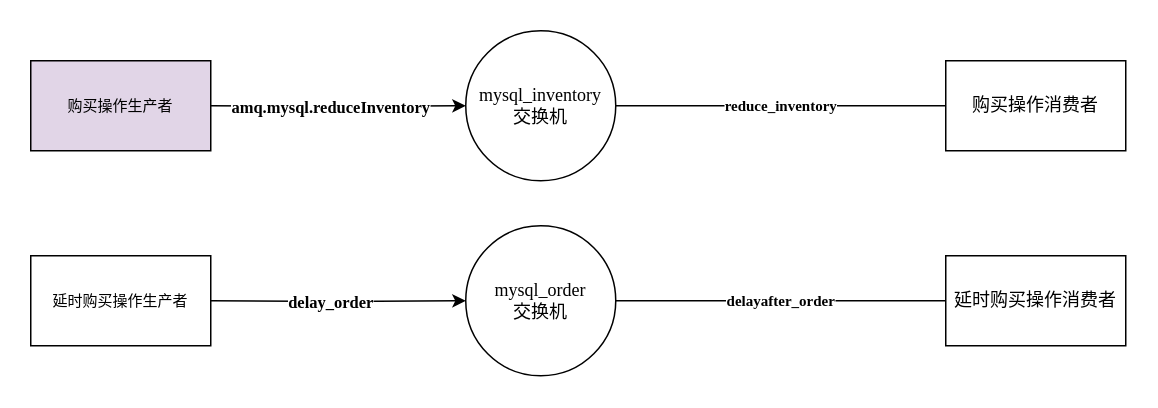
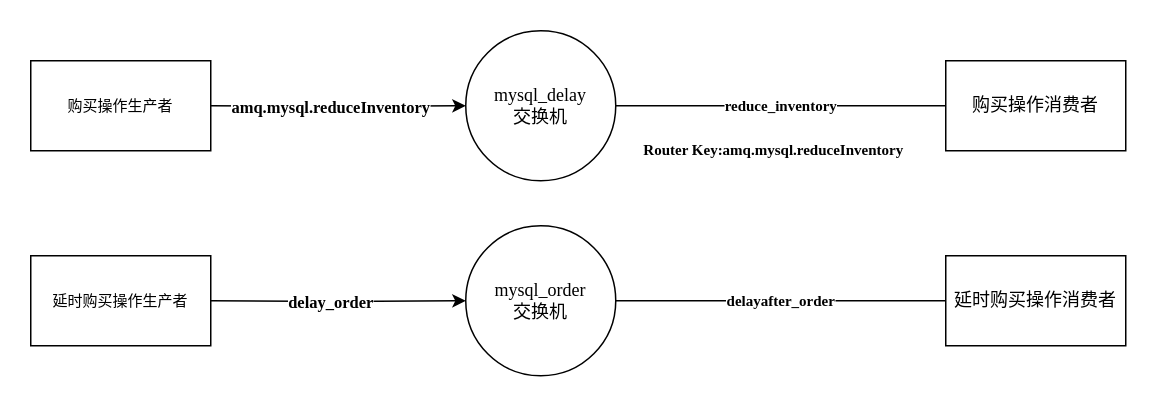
- <mxCell id="4" value="&lt;font face=&quot;宋体&quot; style=&quot;font-size: 10px&quot;&gt;购买操作生产者&lt;/font&gt;" style="rounded=0;whiteSpace=wrap;html=1;fillColor=#e1d5e7;" vertex="1" parent="1"><mxGeometry x="20" y="40" width="120" height="60" as="geometry" /></mxCell>
+ <mxCell id="4" value="&lt;font face=&quot;宋体&quot; style=&quot;font-size: 10px&quot;&gt;购买操作生产者&lt;/font&gt;" style="rounded=0;whiteSpace=wrap;html=1;" vertex="1" parent="1"><mxGeometry x="20" y="40" width="120" height="60" as="geometry" /></mxCell>
- <mxCell id="6" value="&lt;font face=&quot;Times New Roman&quot;&gt;mysql_inventory&lt;br&gt;交换机&lt;br&gt;&lt;/font&gt;" style="ellipse;whiteSpace=wrap;html=1;aspect=fixed;" vertex="1" parent="1"><mxGeometry x="310" y="20" width="100" height="100" as="geometry" /></mxCell>
+ <mxCell id="6" value="&lt;font face=&quot;Times New Roman&quot;&gt;mysql_delay&lt;br&gt;交换机&lt;br&gt;&lt;/font&gt;" style="ellipse;whiteSpace=wrap;html=1;aspect=fixed;" vertex="1" parent="1"><mxGeometry x="310" y="20" width="100" height="100" as="geometry" /></mxCell>
+ <mxCell id="8" value="&lt;font style=&quot;vertical-align: inherit&quot;&gt;&lt;font style=&quot;vertical-align: inherit&quot;&gt;&lt;font style=&quot;vertical-align: inherit&quot;&gt;&lt;font style=&quot;vertical-align: inherit&quot;&gt;&lt;font style=&quot;vertical-align: inherit&quot;&gt;&lt;font style=&quot;vertical-align: inherit ; font-size: 10px&quot;&gt;&lt;font style=&quot;vertical-align: inherit&quot;&gt;&lt;font style=&quot;vertical-align: inherit&quot;&gt;Router Key:amq.mysql.reduceInventory&lt;/font&gt;&lt;/font&gt;&lt;/font&gt;&lt;/font&gt;&lt;/font&gt;&lt;/font&gt;&lt;/font&gt;&lt;/font&gt;" style="text;strokeColor=none;fillColor=none;html=1;fontSize=24;fontStyle=1;verticalAlign=middle;align=center;fontFamily=Times New Roman;" vertex="1" parent="1"><mxGeometry x="410" y="60" width="210" height="70" as="geometry" /></mxCell>
